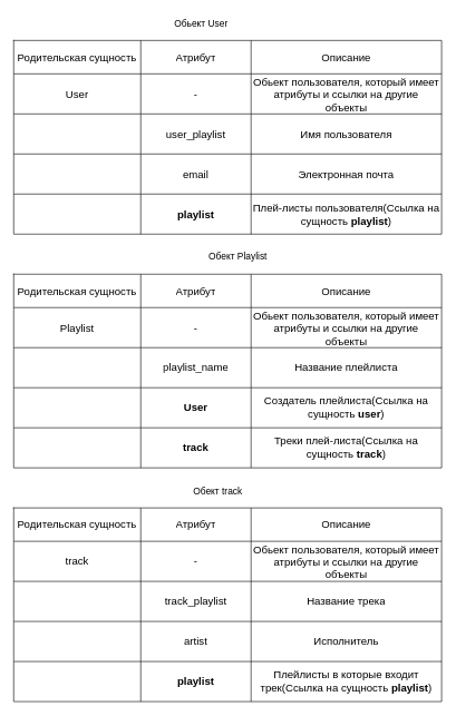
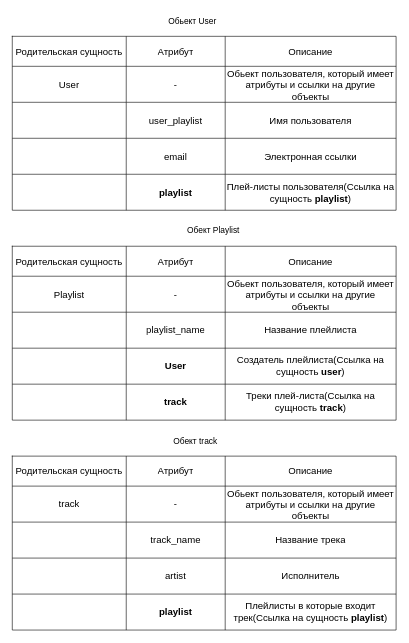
- <mxCell id="2" value="&lt;font style=&quot;font-size: 14px;&quot;&gt;Обьект User&lt;/font&gt;" style="text;html=1;align=center;verticalAlign=middle;resizable=0;points=[];autosize=1;strokeColor=none;fillColor=none;" parent="1" vertex="1"><mxGeometry x="245" y="20" width="110" height="30" as="geometry" /></mxCell>
+ <mxCell id="2" value="&lt;font style=&quot;font-size: 14px;&quot;&gt;Обьект User&lt;/font&gt;" style="text;html=1;align=center;verticalAlign=middle;resizable=0;points=[];autosize=1;strokeColor=none;fillColor=none;" parent="1" vertex="1"><mxGeometry x="265" width="110" height="30" as="geometry" y="20" /></mxCell>
- <mxCell id="19" value="Электронная почта" style="shape=partialRectangle;html=1;whiteSpace=wrap;connectable=0;strokeColor=inherit;overflow=hidden;fillColor=none;top=0;left=0;bottom=0;right=0;pointerEvents=1;fontSize=16;" parent="16" vertex="1"><mxGeometry x="355" width="285" height="60" as="geometry"><mxRectangle width="285" height="60" as="alternateBounds" /></mxGeometry></mxCell>
+ <mxCell id="19" value="Электронная ссылки" style="shape=partialRectangle;html=1;whiteSpace=wrap;connectable=0;strokeColor=inherit;overflow=hidden;fillColor=none;top=0;left=0;bottom=0;right=0;pointerEvents=1;fontSize=16;" parent="16" vertex="1"><mxGeometry x="355" width="285" height="60" as="geometry"><mxRectangle width="285" height="60" as="alternateBounds" /></mxGeometry></mxCell>
- <mxCell id="58" value="track_playlist" style="shape=partialRectangle;html=1;whiteSpace=wrap;connectable=0;strokeColor=inherit;overflow=hidden;fillColor=none;top=0;left=0;bottom=0;right=0;pointerEvents=1;fontSize=16;" parent="56" vertex="1"><mxGeometry x="190" width="165" height="60" as="geometry"><mxRectangle width="165" height="60" as="alternateBounds" /></mxGeometry></mxCell>
+ <mxCell id="58" value="track_name" style="shape=partialRectangle;html=1;whiteSpace=wrap;connectable=0;strokeColor=inherit;overflow=hidden;fillColor=none;top=0;left=0;bottom=0;right=0;pointerEvents=1;fontSize=16;" parent="56" vertex="1"><mxGeometry x="190" width="165" height="60" as="geometry"><mxRectangle width="165" height="60" as="alternateBounds" /></mxGeometry></mxCell>
